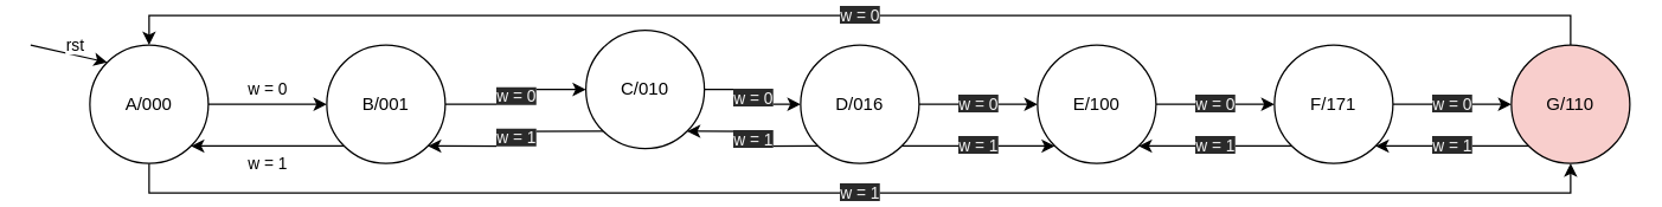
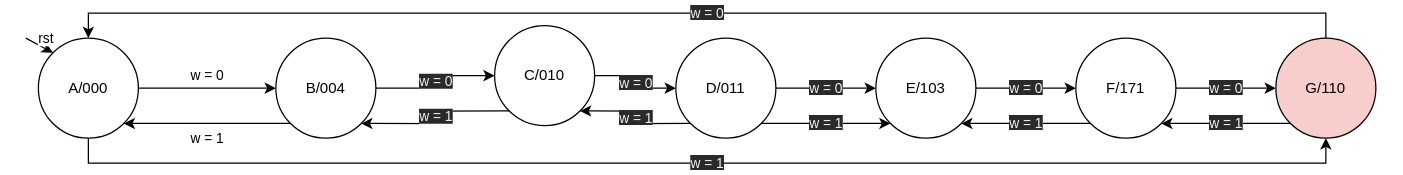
- <mxCell id="4" value="A/000" style="ellipse;whiteSpace=wrap;html=1;aspect=fixed;" vertex="1" parent="1"><mxGeometry x="60" y="30" width="80" height="80" as="geometry" /></mxCell>
+ <mxCell id="4" value="A/000" style="ellipse;whiteSpace=wrap;html=1;aspect=fixed;" vertex="1" parent="1"><mxGeometry x="30" y="30" width="80" height="80" as="geometry" /></mxCell>
- <mxCell id="7" value="B/001" style="ellipse;whiteSpace=wrap;html=1;" vertex="1" parent="1"><mxGeometry x="220" y="30" width="80" height="80" as="geometry" /></mxCell>
+ <mxCell id="7" value="B/004" style="ellipse;whiteSpace=wrap;html=1;" vertex="1" parent="1"><mxGeometry x="220" y="30" width="80" height="80" as="geometry" /></mxCell>
- <mxCell id="14" value="D/016" style="ellipse;whiteSpace=wrap;html=1;" vertex="1" parent="1"><mxGeometry x="540" y="30" width="80" height="80" as="geometry" /></mxCell>
+ <mxCell id="14" value="D/011" style="ellipse;whiteSpace=wrap;html=1;" vertex="1" parent="1"><mxGeometry x="540" y="30" width="80" height="80" as="geometry" /></mxCell>
- <mxCell id="16" value="E/100" style="ellipse;whiteSpace=wrap;html=1;aspect=fixed;" vertex="1" parent="1"><mxGeometry x="700" y="30" width="80" height="80" as="geometry" /></mxCell>
+ <mxCell id="16" value="E/103" style="ellipse;whiteSpace=wrap;html=1;aspect=fixed;" vertex="1" parent="1"><mxGeometry x="700" y="30" width="80" height="80" as="geometry" /></mxCell>
